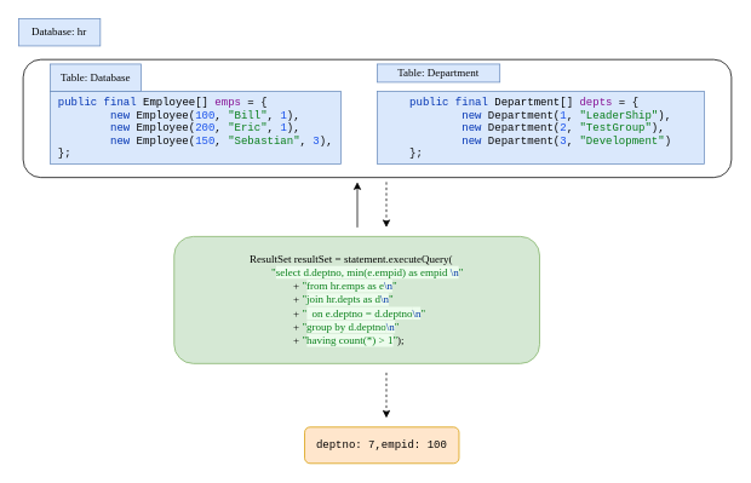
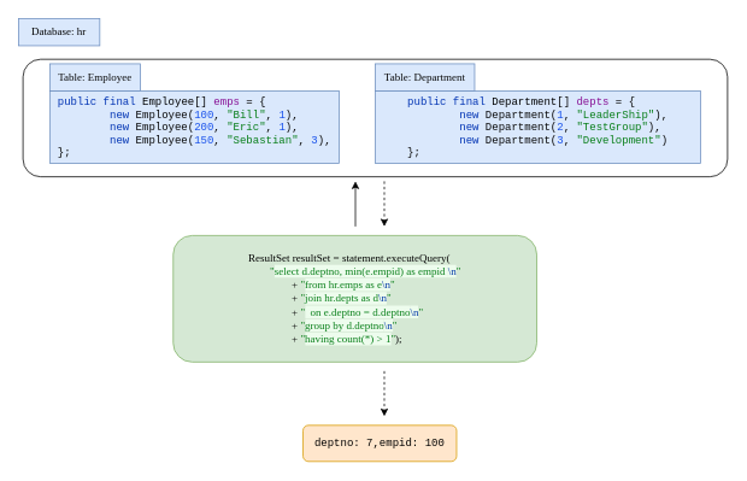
- <mxCell id="6" value="&lt;p class=&quot;p1&quot; style=&quot;margin: 0px; font-variant-numeric: normal; font-variant-east-asian: normal; font-variant-alternates: normal; font-kerning: auto; font-optical-sizing: auto; font-feature-settings: normal; font-variation-settings: normal; font-variant-position: normal; font-stretch: normal; line-height: normal; color: rgb(8, 8, 8); text-align: start; font-size: 12px;&quot;&gt;Table: Department&lt;/p&gt;" style="text;html=1;align=center;verticalAlign=middle;whiteSpace=wrap;rounded=0;fontFamily=Comic Sans MS;fontSize=12;fillColor=#dae8fc;strokeColor=#6c8ebf;" vertex="1" parent="1"><mxGeometry x="415" y="70" width="135" height="20" as="geometry" /></mxCell>
+ <mxCell id="6" value="&lt;p class=&quot;p1&quot; style=&quot;margin: 0px; font-variant-numeric: normal; font-variant-east-asian: normal; font-variant-alternates: normal; font-kerning: auto; font-optical-sizing: auto; font-feature-settings: normal; font-variation-settings: normal; font-variant-position: normal; font-stretch: normal; line-height: normal; color: rgb(8, 8, 8); text-align: start; font-size: 12px;&quot;&gt;Table: Department&lt;/p&gt;" style="text;html=1;align=center;verticalAlign=middle;whiteSpace=wrap;rounded=0;fontFamily=Comic Sans MS;fontSize=12;fillColor=#dae8fc;strokeColor=#6c8ebf;" vertex="1" parent="1"><mxGeometry x="415" y="70" width="110" height="30" as="geometry" /></mxCell>
- <mxCell id="5" value="&lt;p class=&quot;p1&quot; style=&quot;margin: 0px; font-variant-numeric: normal; font-variant-east-asian: normal; font-variant-alternates: normal; font-kerning: auto; font-optical-sizing: auto; font-feature-settings: normal; font-variation-settings: normal; font-variant-position: normal; font-stretch: normal; line-height: normal; color: rgb(8, 8, 8); text-align: start; font-size: 12px;&quot;&gt;Table: Database&lt;/p&gt;" style="text;html=1;align=center;verticalAlign=middle;whiteSpace=wrap;rounded=0;fontFamily=Comic Sans MS;fontSize=12;fillColor=#dae8fc;strokeColor=#6c8ebf;" vertex="1" parent="1"><mxGeometry x="55" y="70" width="100" height="30" as="geometry" /></mxCell>
+ <mxCell id="5" value="&lt;p class=&quot;p1&quot; style=&quot;margin: 0px; font-variant-numeric: normal; font-variant-east-asian: normal; font-variant-alternates: normal; font-kerning: auto; font-optical-sizing: auto; font-feature-settings: normal; font-variation-settings: normal; font-variant-position: normal; font-stretch: normal; line-height: normal; color: rgb(8, 8, 8); text-align: start; font-size: 12px;&quot;&gt;Table: Employee&lt;/p&gt;" style="text;html=1;align=center;verticalAlign=middle;whiteSpace=wrap;rounded=0;fontFamily=Comic Sans MS;fontSize=12;fillColor=#dae8fc;strokeColor=#6c8ebf;" vertex="1" parent="1"><mxGeometry x="55" y="70" width="100" height="30" as="geometry" /></mxCell>
